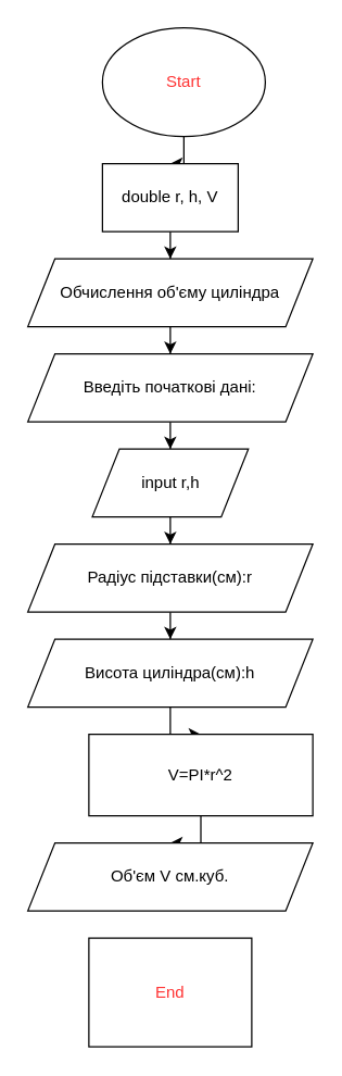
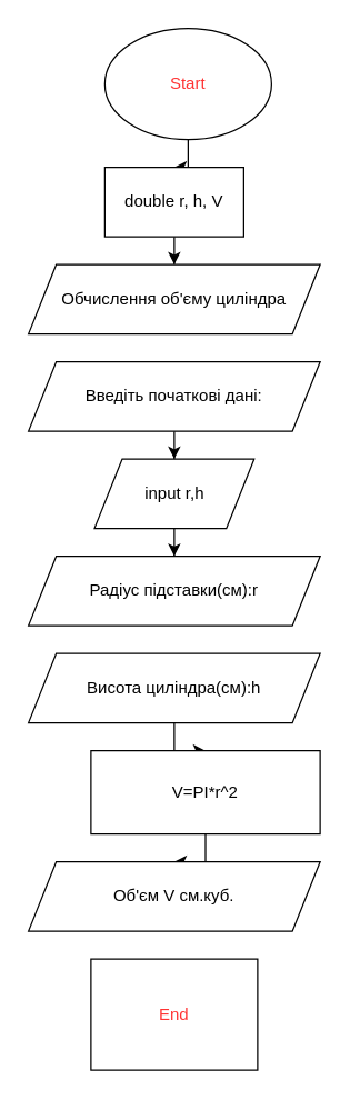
- <mxCell id="6" style="edgeStyle=orthogonalEdgeStyle;rounded=0;orthogonalLoop=1;jettySize=auto;html=1;" edge="1" parent="1" source="7" target="9"><mxGeometry relative="1" as="geometry" /></mxCell>
- <mxCell id="12" style="edgeStyle=orthogonalEdgeStyle;rounded=0;orthogonalLoop=1;jettySize=auto;html=1;" edge="1" parent="1" source="13" target="15"><mxGeometry relative="1" as="geometry" /></mxCell>
